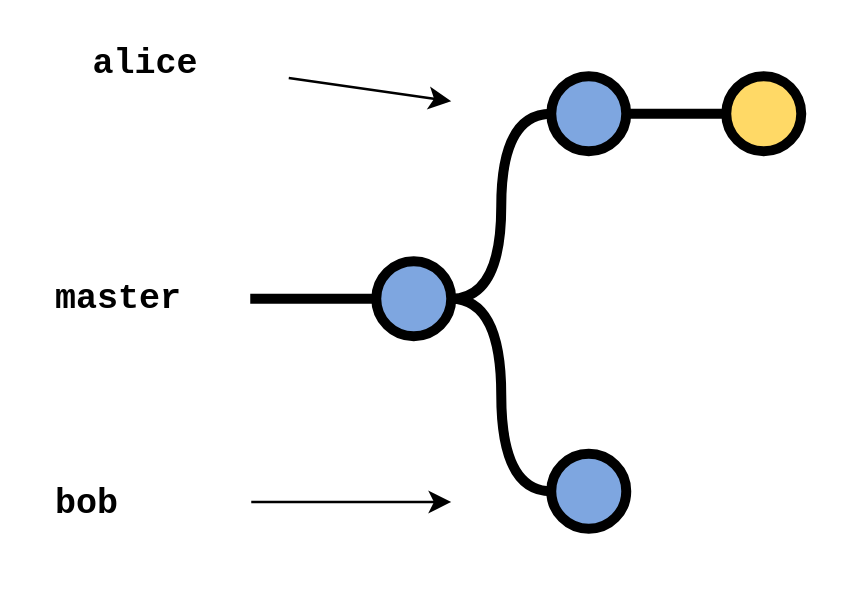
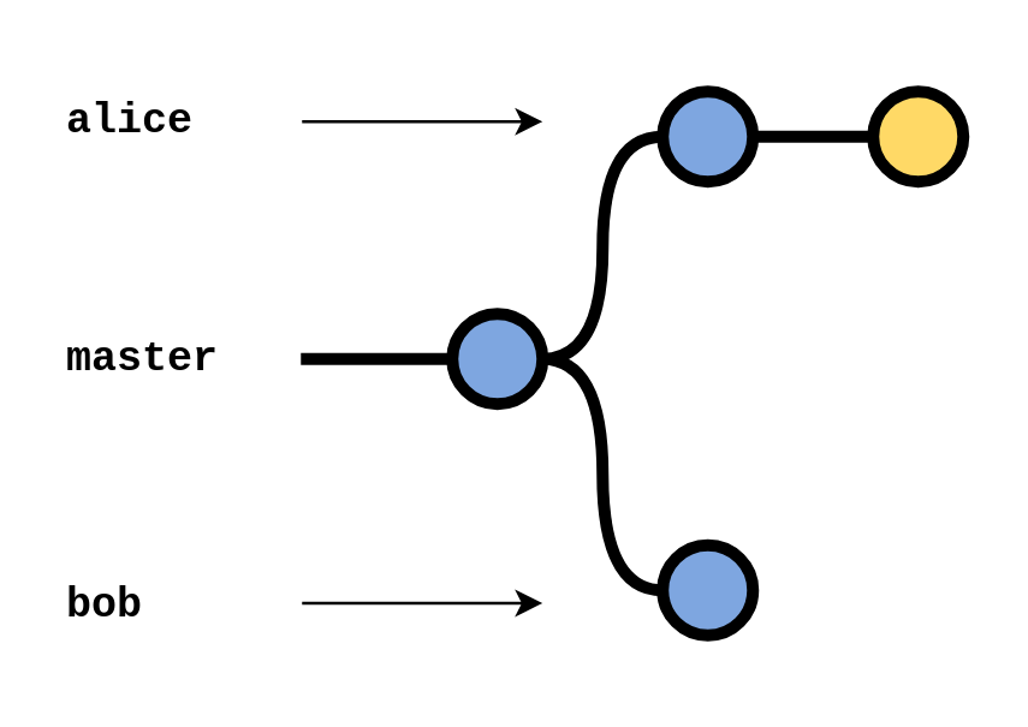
- <mxCell id="11" value="alice" style="text;html=1;strokeColor=none;fillColor=none;align=left;verticalAlign=middle;whiteSpace=wrap;overflow=hidden;fontSize=14;fontStyle=1;fontFamily=Courier New;" parent="1" vertex="1"><mxGeometry x="35" y="5" width="80" height="40" as="geometry" /></mxCell>
+ <mxCell id="11" value="alice" style="text;html=1;strokeColor=none;fillColor=none;align=left;verticalAlign=middle;whiteSpace=wrap;overflow=hidden;fontSize=14;fontStyle=1;fontFamily=Courier New;" parent="1" vertex="1"><mxGeometry x="20" y="20" width="80" height="40" as="geometry" /></mxCell>
